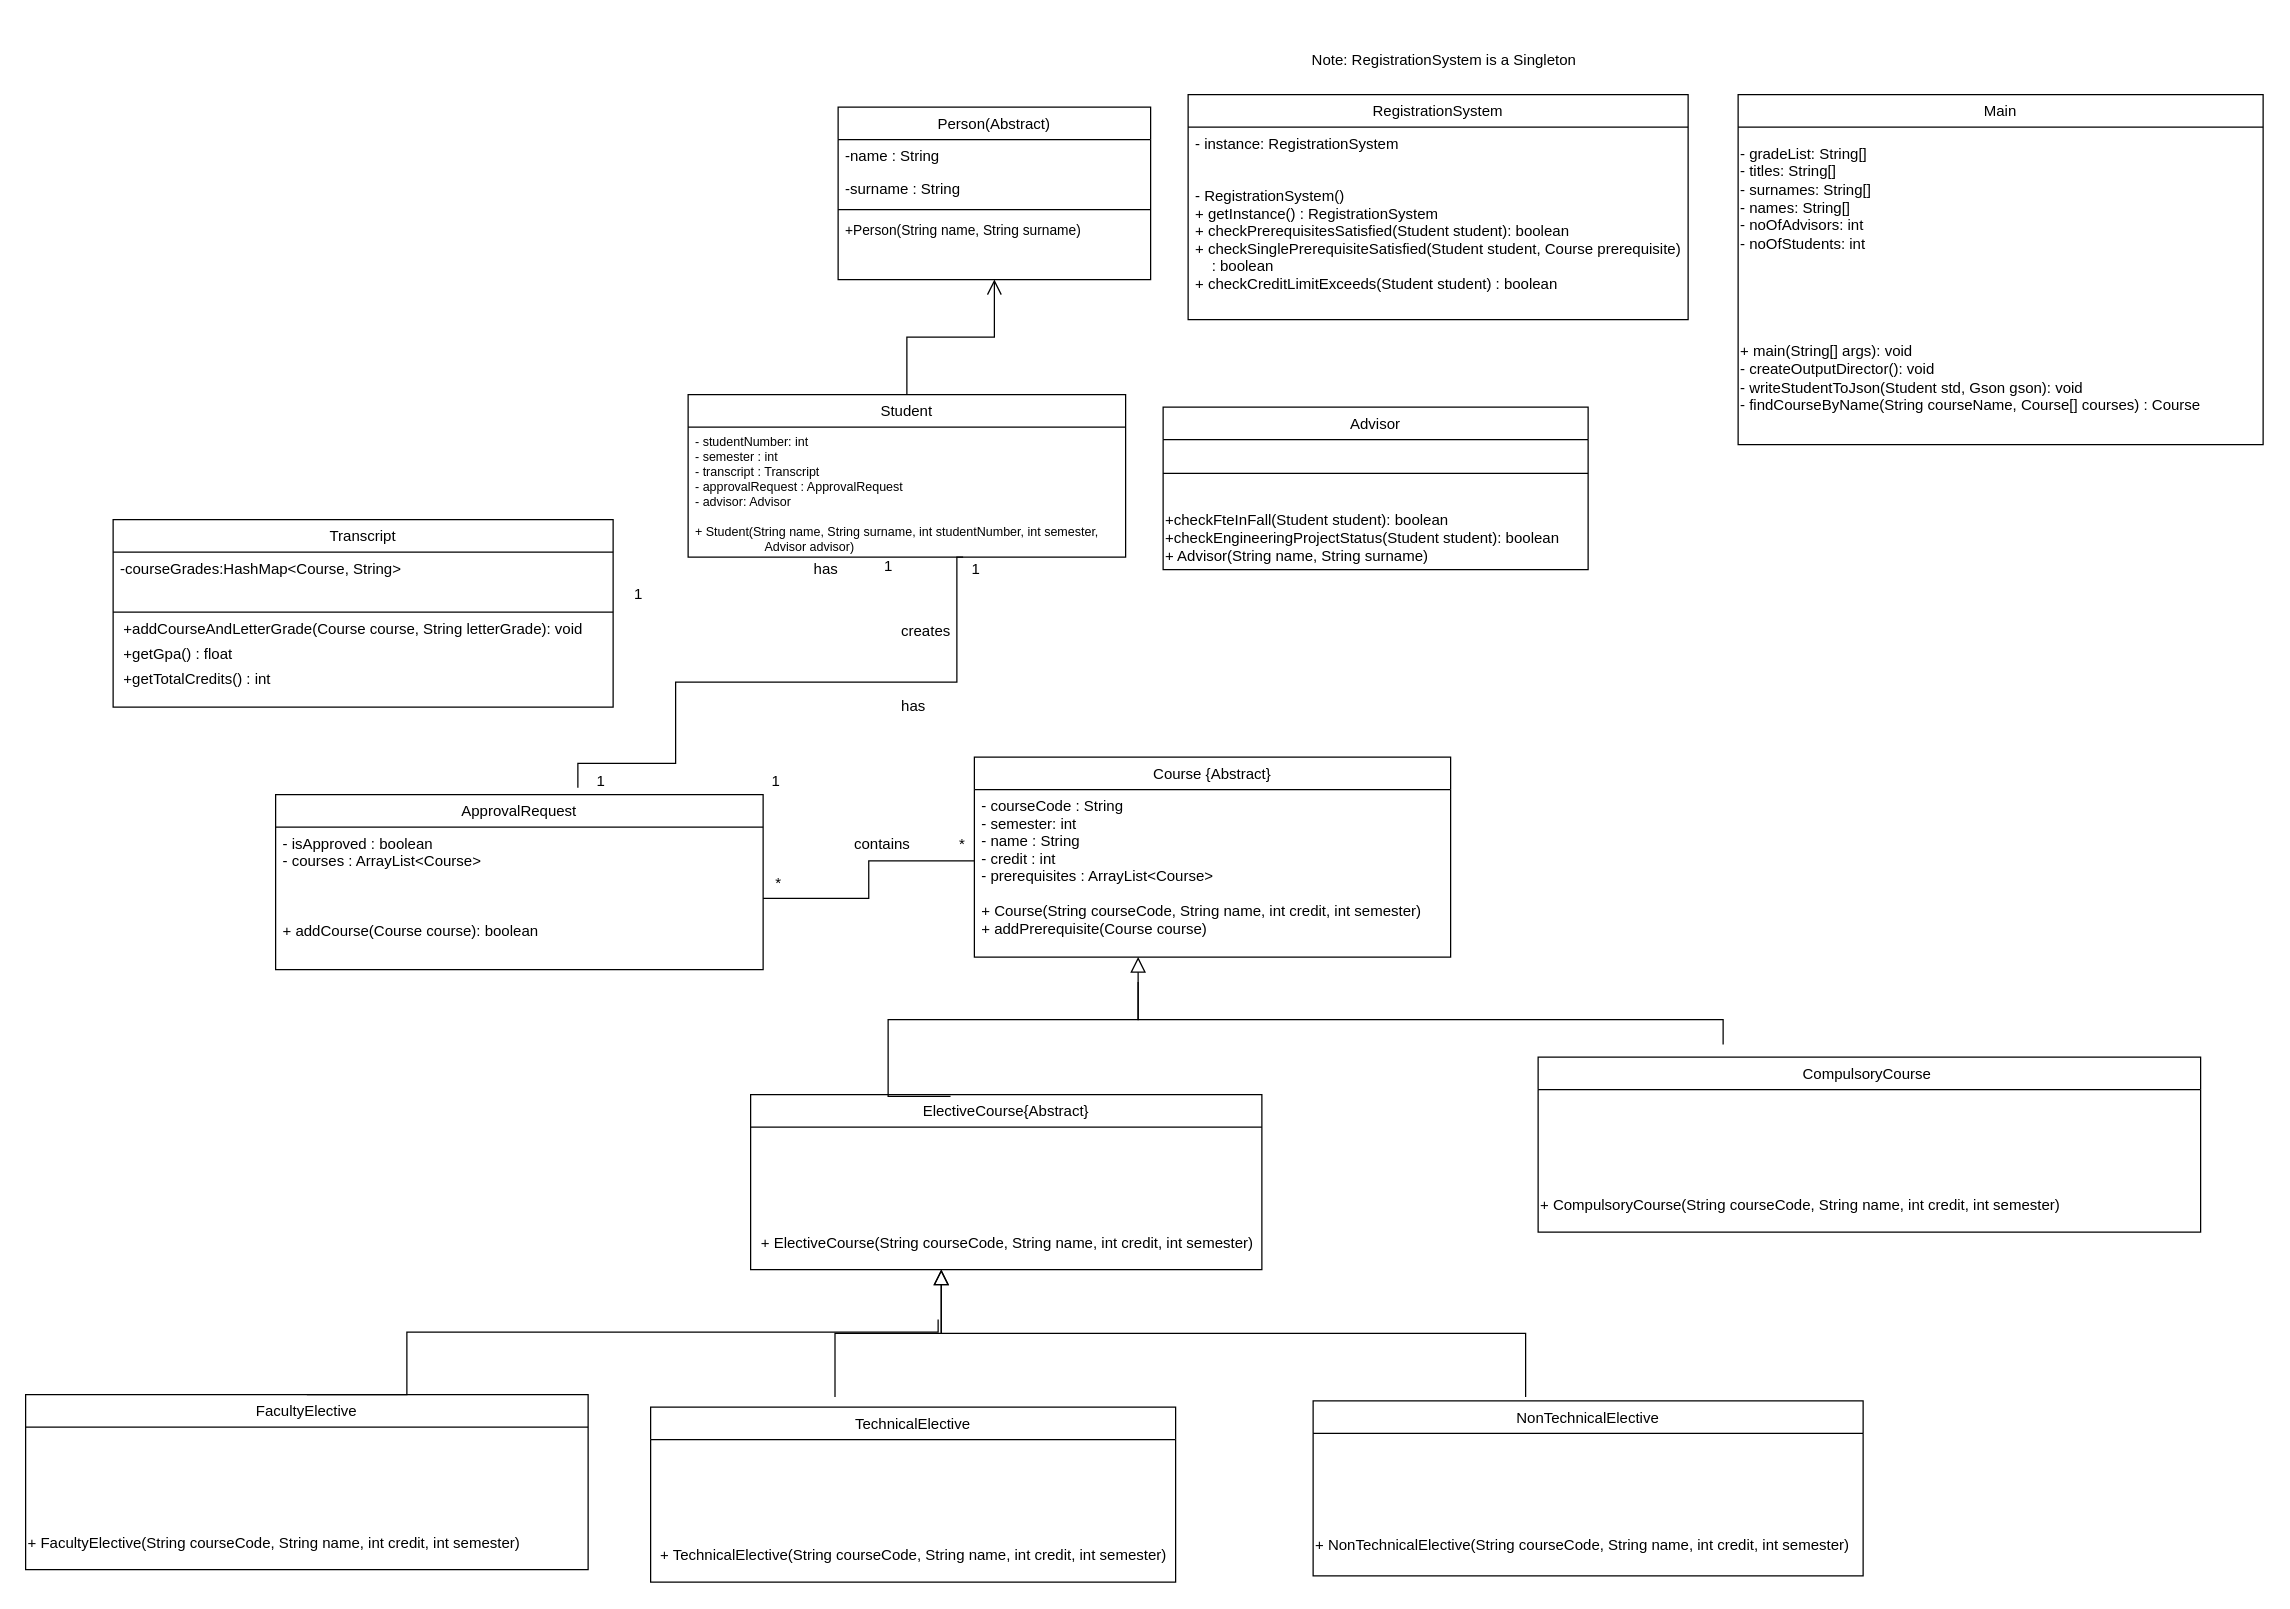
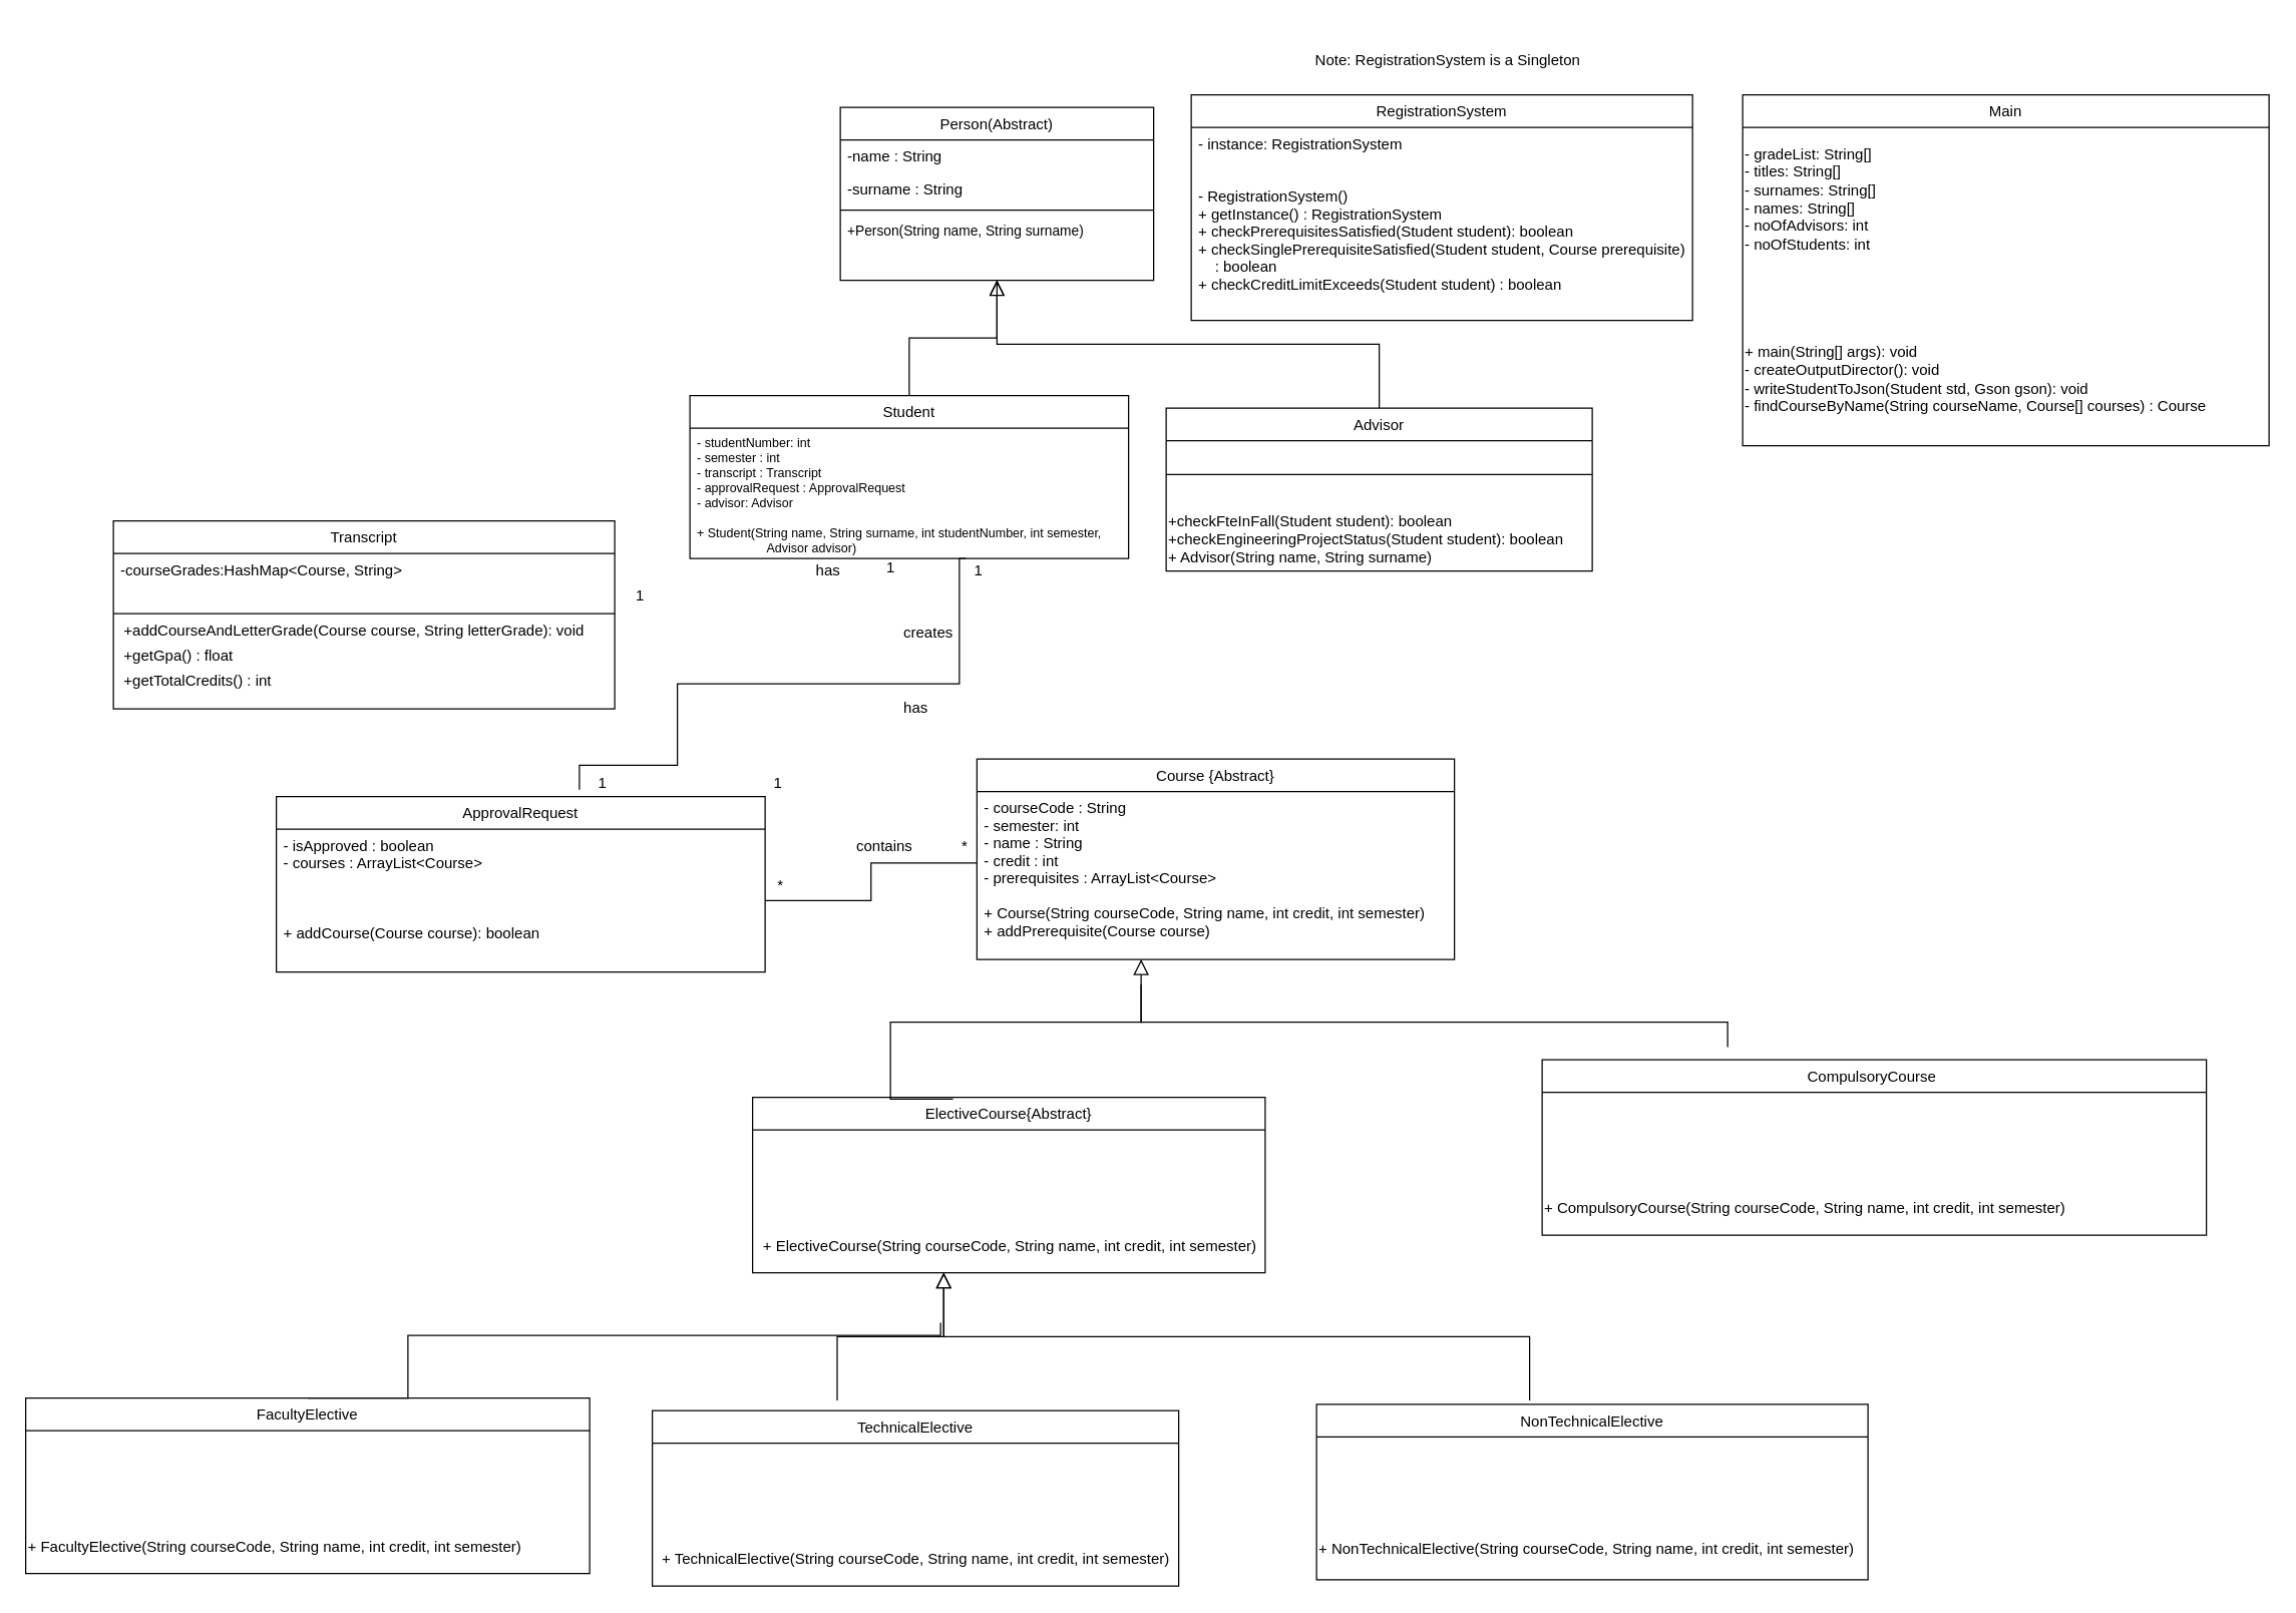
+ <mxCell id="13" value="" style="endArrow=block;endSize=10;endFill=0;shadow=0;strokeWidth=1;rounded=0;edgeStyle=elbowEdgeStyle;elbow=vertical;" edge="1" parent="1" source="10" target="2"><mxGeometry width="160" relative="1" as="geometry"><mxPoint x="720" y="338" as="sourcePoint" /><mxPoint x="820" y="236" as="targetPoint" /></mxGeometry></mxCell>
